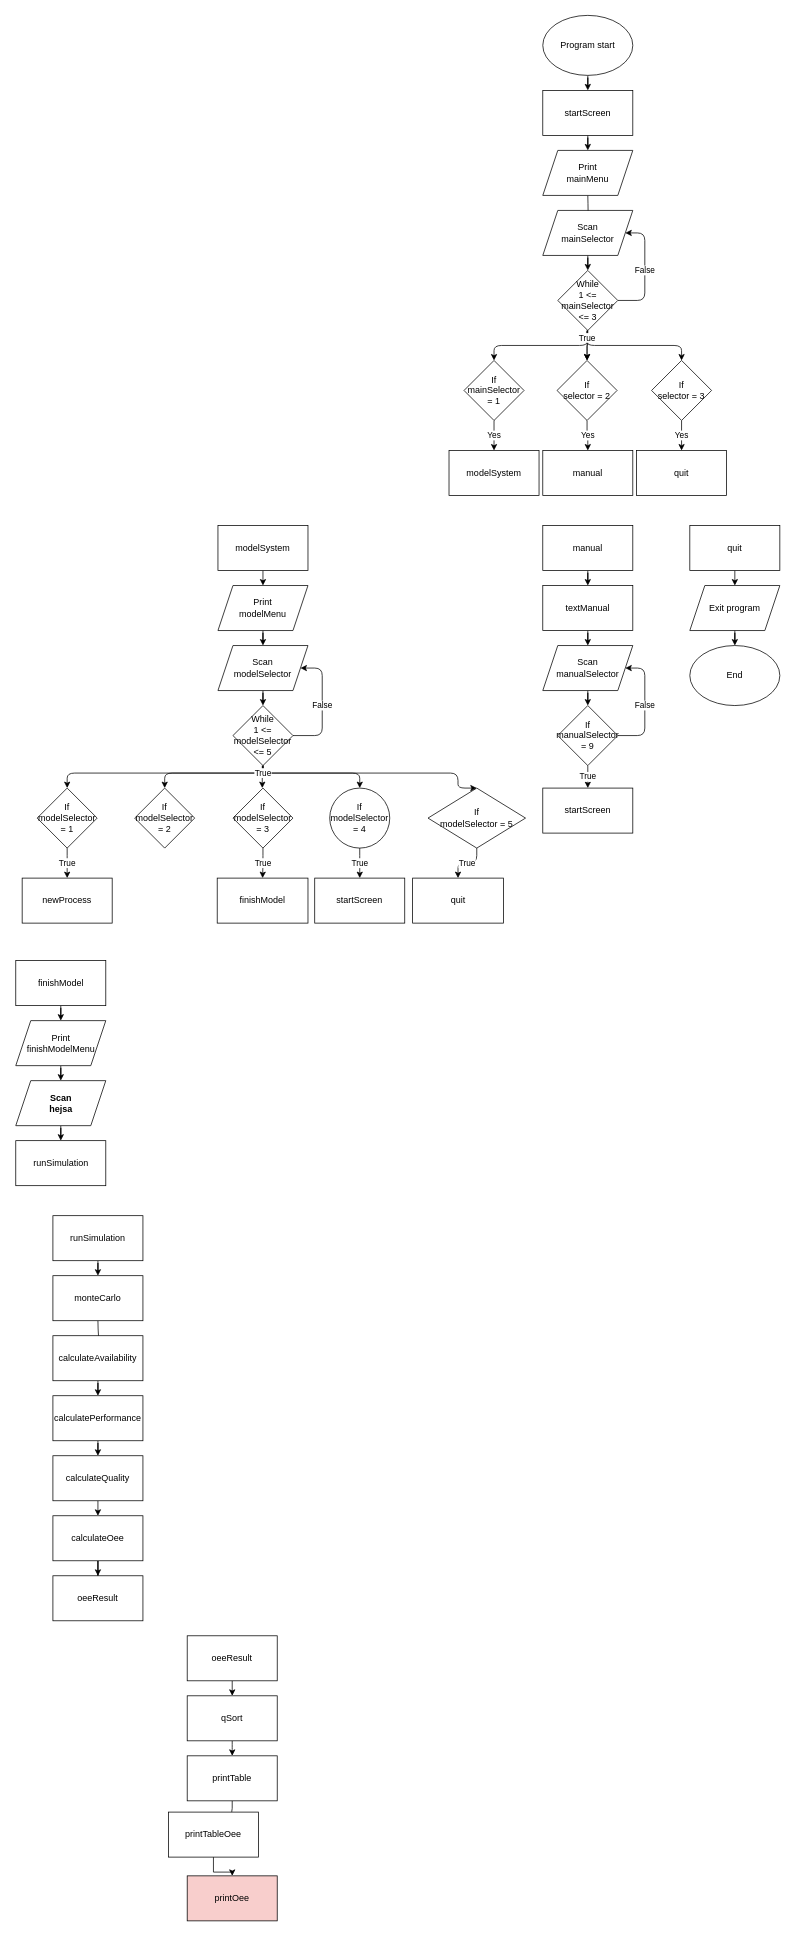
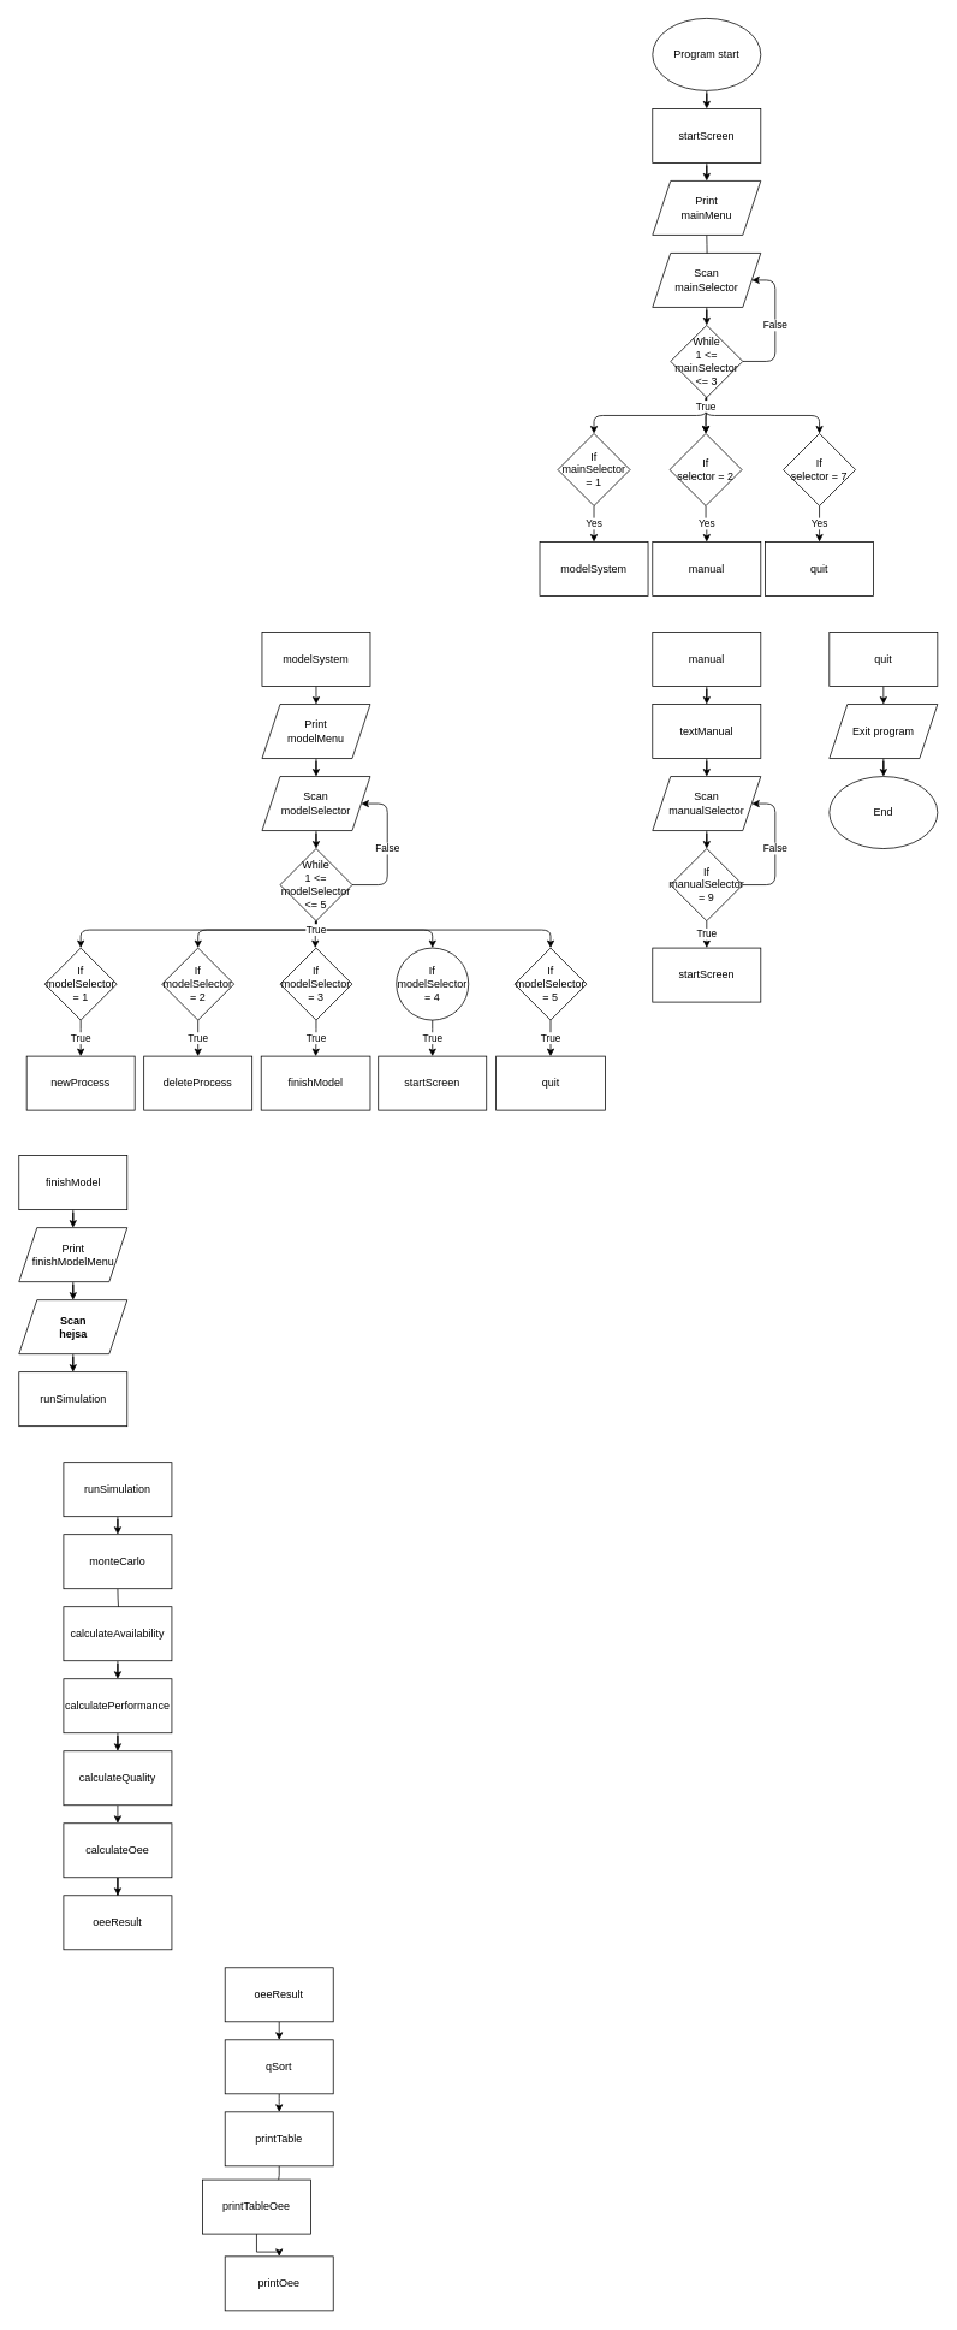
- <mxCell id="14" value="If&lt;br&gt;selector&amp;nbsp;= 3" style="rhombus;whiteSpace=wrap;html=1;" parent="1" vertex="1"><mxGeometry x="868" y="480" width="80" height="80" as="geometry" /></mxCell>
+ <mxCell id="14" value="If&lt;br&gt;selector&amp;nbsp;= 7" style="rhombus;whiteSpace=wrap;html=1;" parent="1" vertex="1"><mxGeometry x="868" y="480" width="80" height="80" as="geometry" /></mxCell>
- <mxCell id="33" value="If&lt;br&gt;modelSelector = 5" style="rhombus;whiteSpace=wrap;html=1;" parent="1" vertex="1"><mxGeometry x="570" y="1050" width="130" height="80" as="geometry" /></mxCell>
+ <mxCell id="33" value="If&lt;br&gt;modelSelector = 5" style="rhombus;whiteSpace=wrap;html=1;" parent="1" vertex="1"><mxGeometry x="570" y="1050" width="80" height="80" as="geometry" /></mxCell>
+ <mxCell id="26" value="True" style="edgeStyle=orthogonalEdgeStyle;orthogonalLoop=1;jettySize=auto;html=1;" parent="1" source="27" target="35" edge="1"><mxGeometry relative="1" as="geometry" /></mxCell>
+ <mxCell id="35" value="deleteProcess" style="whiteSpace=wrap;html=1;" parent="1" vertex="1"><mxGeometry x="159" y="1170" width="120" height="60" as="geometry" /></mxCell>
- <mxCell id="96" value="printOee" style="whiteSpace=wrap;html=1;fillColor=#f8cecc;" vertex="1" parent="1"><mxGeometry x="249" y="2500" width="120" height="60" as="geometry" /></mxCell>
+ <mxCell id="96" value="printOee" style="whiteSpace=wrap;html=1;" vertex="1" parent="1"><mxGeometry x="249" y="2500" width="120" height="60" as="geometry" /></mxCell>
